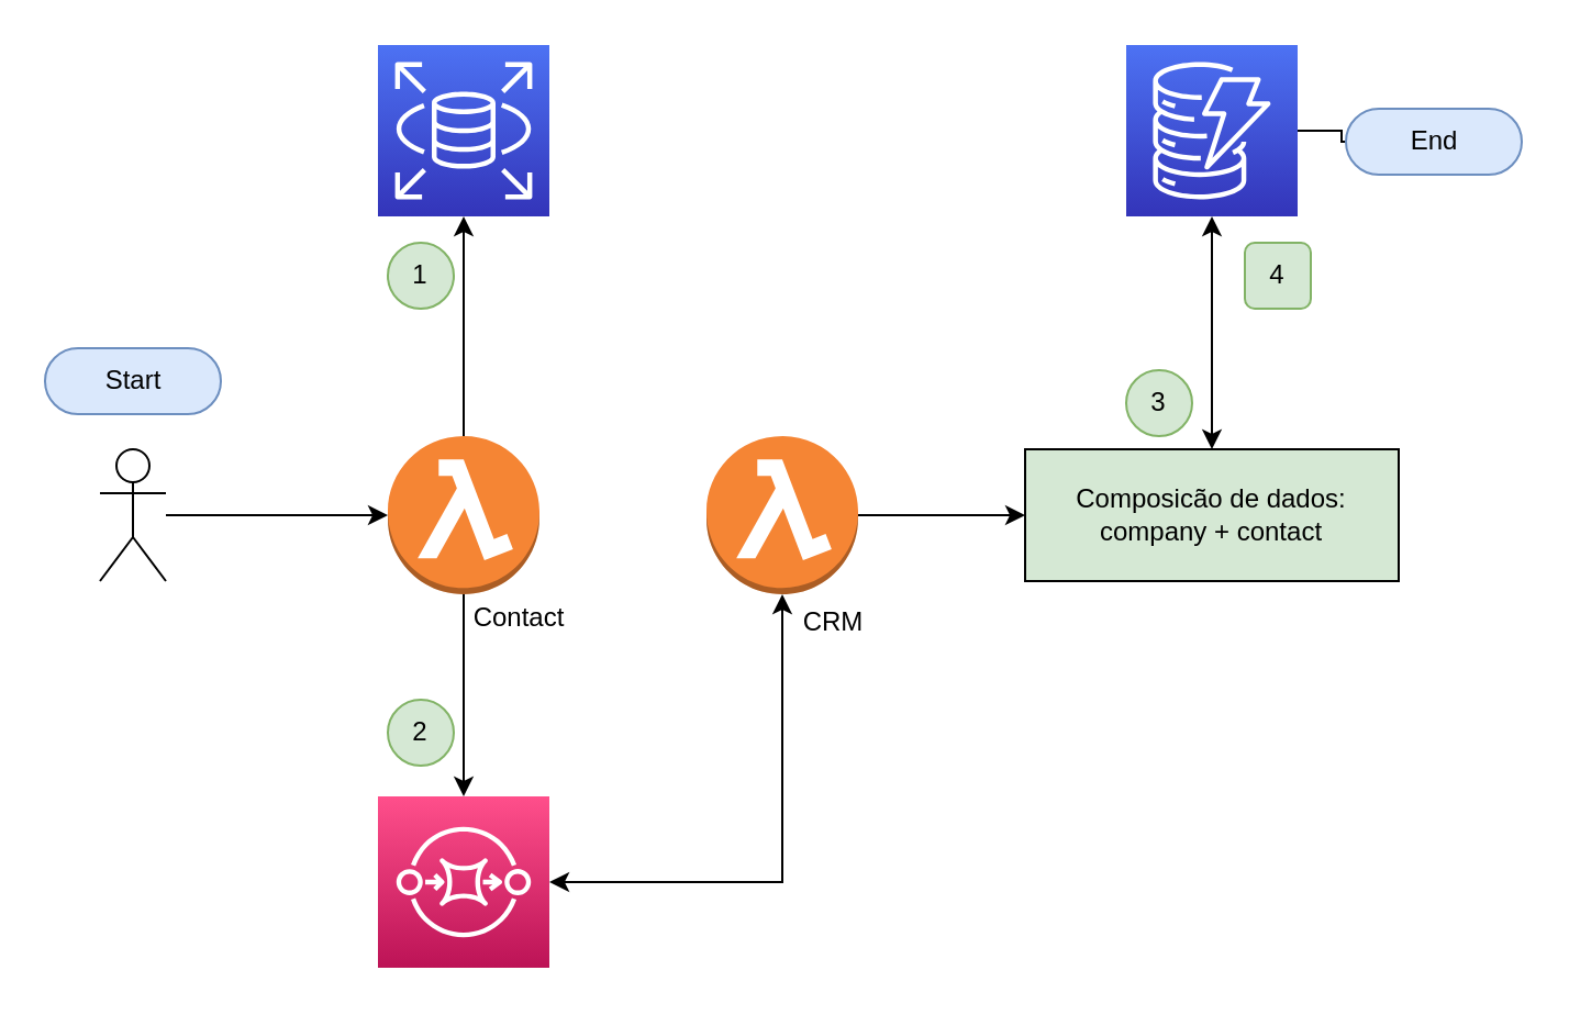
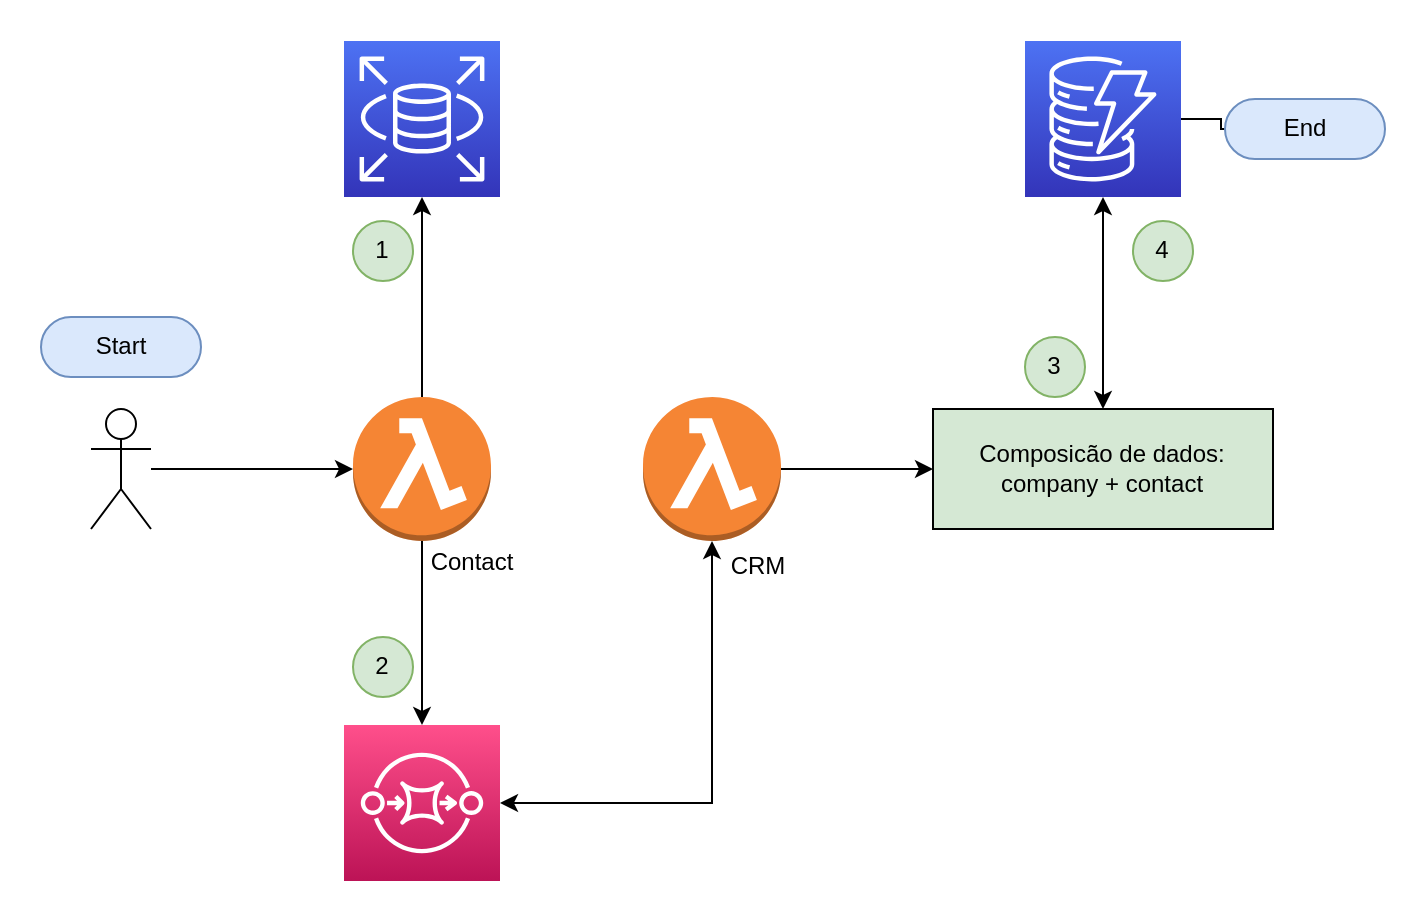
- <mxCell id="19" value="4" style="whiteSpace=wrap;html=1;aspect=fixed;fillColor=#d5e8d4;strokeColor=#82b366;rounded=1;" vertex="1" parent="1"><mxGeometry x="566" y="110" width="30" height="30" as="geometry" /></mxCell>
+ <mxCell id="19" value="4" style="ellipse;whiteSpace=wrap;html=1;aspect=fixed;fillColor=#d5e8d4;strokeColor=#82b366;" vertex="1" parent="1"><mxGeometry x="566" y="110" width="30" height="30" as="geometry" /></mxCell>
